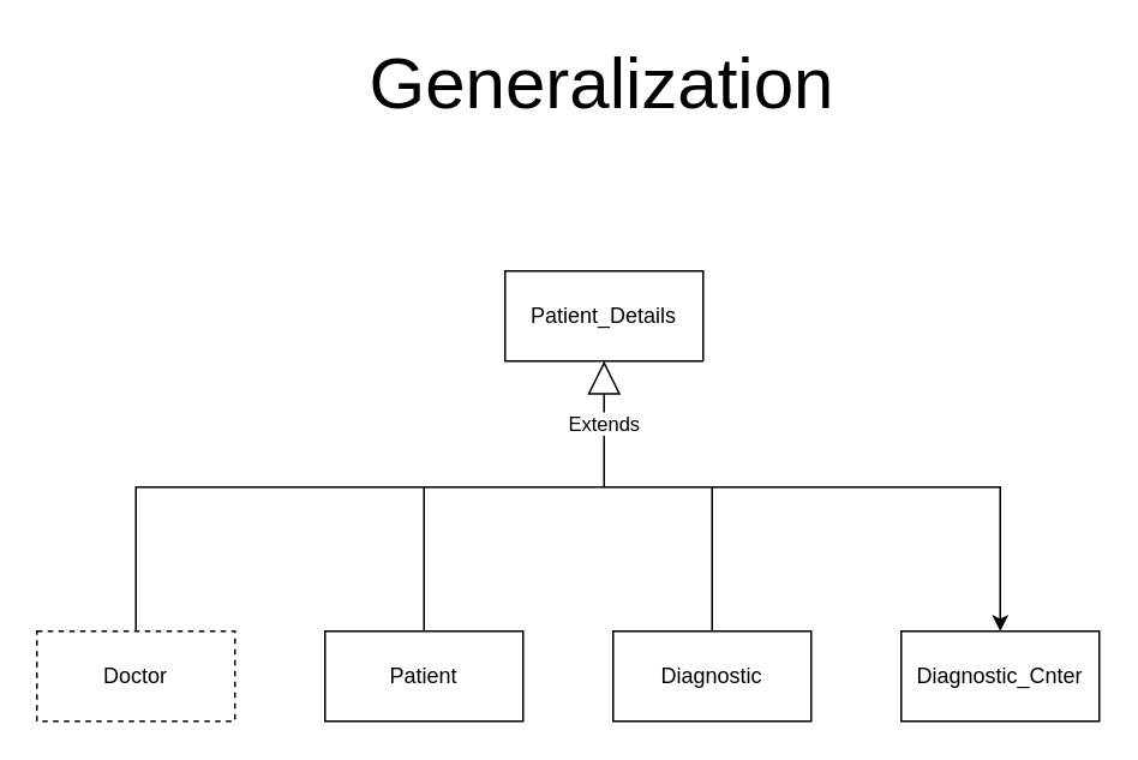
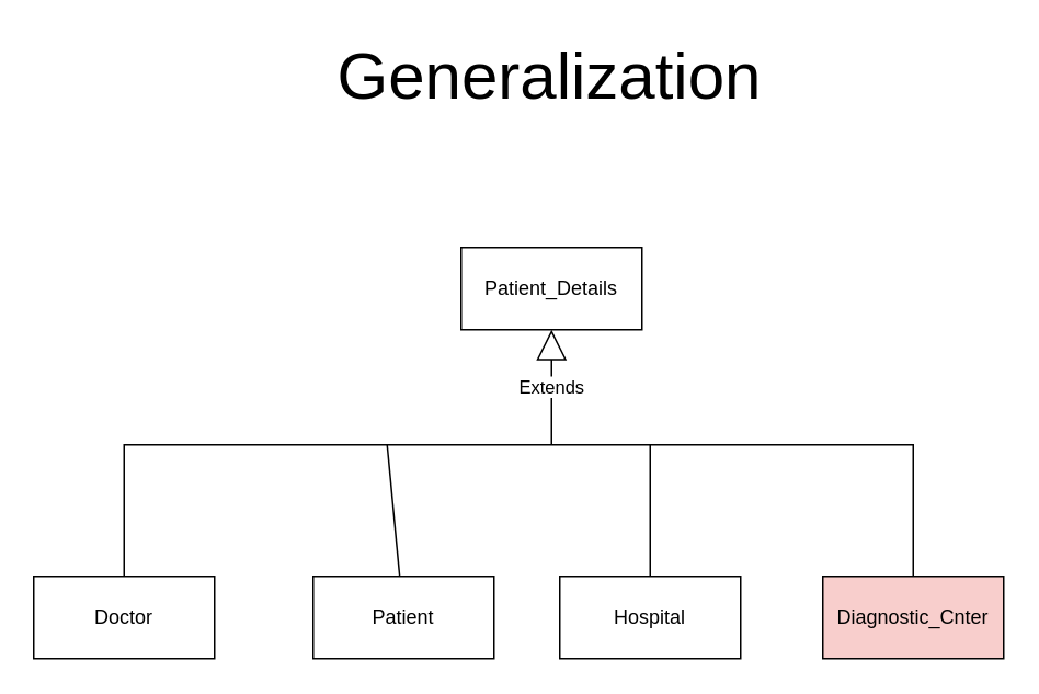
- <mxCell id="8" value="" style="endArrow=classic;html=1;rounded=0;exitX=0.5;exitY=0;exitDx=0;exitDy=0;" parent="1" source="3" target="6" edge="1"><mxGeometry width="50" height="50" relative="1" as="geometry"><mxPoint x="70" y="220" as="sourcePoint" /><mxPoint x="580" y="270" as="targetPoint" /><Array as="points"><mxPoint x="75" y="270" /><mxPoint x="430" y="270" /><mxPoint x="555" y="270" /></Array></mxGeometry></mxCell>
+ <mxCell id="8" value="" style="endArrow=none;html=1;rounded=0;exitX=0.5;exitY=0;exitDx=0;exitDy=0;" parent="1" source="3" target="6" edge="1"><mxGeometry width="50" height="50" relative="1" as="geometry"><mxPoint x="70" y="220" as="sourcePoint" /><mxPoint x="580" y="270" as="targetPoint" /><Array as="points"><mxPoint x="75" y="270" /><mxPoint x="430" y="270" /><mxPoint x="555" y="270" /></Array></mxGeometry></mxCell>
- <mxCell id="3" value="Doctor" style="html=1;whiteSpace=wrap;dashed=1;" parent="1" vertex="1"><mxGeometry x="20" y="350" width="110" height="50" as="geometry" /></mxCell>
+ <mxCell id="3" value="Doctor" style="html=1;whiteSpace=wrap;" parent="1" vertex="1"><mxGeometry x="20" y="350" width="110" height="50" as="geometry" /></mxCell>
- <mxCell id="4" value="Patient" style="html=1;whiteSpace=wrap;" parent="1" vertex="1"><mxGeometry x="180" y="350" width="110" height="50" as="geometry" /></mxCell>
+ <mxCell id="4" value="Patient" style="html=1;whiteSpace=wrap;" parent="1" vertex="1"><mxGeometry x="190" y="350" width="110" height="50" as="geometry" /></mxCell>
- <mxCell id="5" value="Diagnostic" style="html=1;whiteSpace=wrap;" parent="1" vertex="1"><mxGeometry x="340" y="350" width="110" height="50" as="geometry" /></mxCell>
+ <mxCell id="5" value="Hospital" style="html=1;whiteSpace=wrap;" parent="1" vertex="1"><mxGeometry x="340" y="350" width="110" height="50" as="geometry" /></mxCell>
- <mxCell id="6" value="Diagnostic_Cnter" style="html=1;whiteSpace=wrap;" parent="1" vertex="1"><mxGeometry x="500" y="350" width="110" height="50" as="geometry" /></mxCell>
+ <mxCell id="6" value="Diagnostic_Cnter" style="html=1;whiteSpace=wrap;fillColor=#f8cecc;" parent="1" vertex="1"><mxGeometry x="500" y="350" width="110" height="50" as="geometry" /></mxCell>
